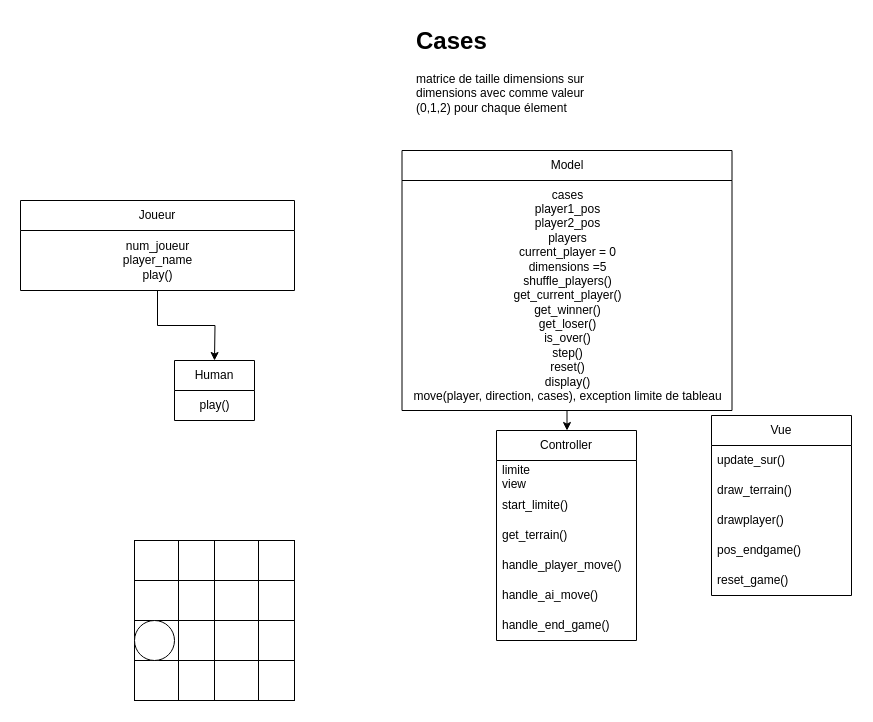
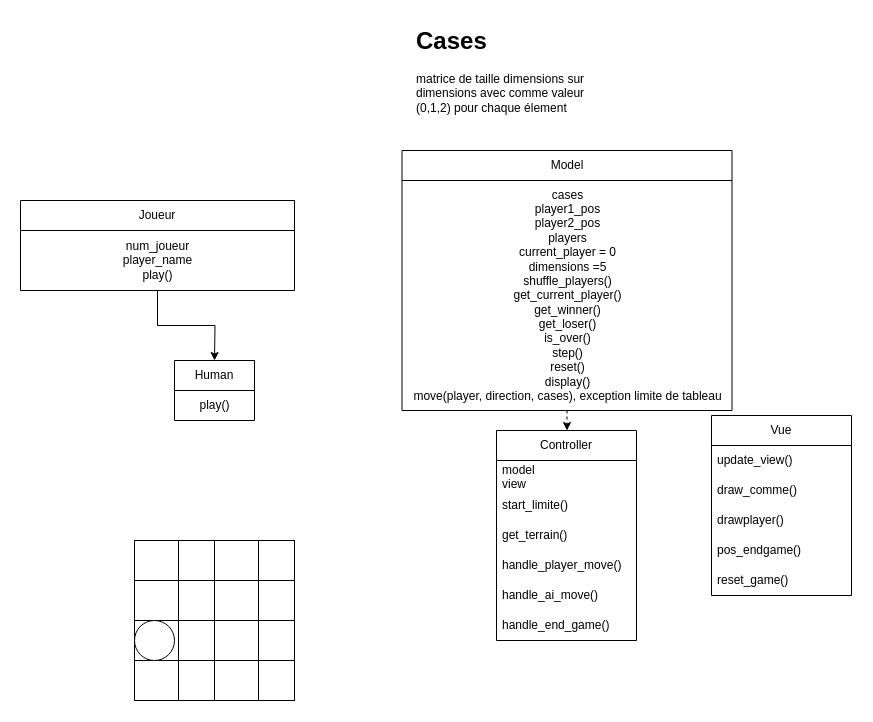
- <mxCell id="26" style="edgeStyle=orthogonalEdgeStyle;rounded=0;orthogonalLoop=1;jettySize=auto;html=1;" edge="1" parent="1" source="15" target="2"><mxGeometry relative="1" as="geometry"><mxPoint x="484" y="215" as="sourcePoint" /><mxPoint x="414" y="510" as="targetPoint" /></mxGeometry></mxCell>
+ <mxCell id="26" style="edgeStyle=orthogonalEdgeStyle;rounded=0;orthogonalLoop=1;jettySize=auto;html=1;dashed=1;" edge="1" parent="1" source="15" target="2"><mxGeometry relative="1" as="geometry"><mxPoint x="484" y="215" as="sourcePoint" /><mxPoint x="414" y="510" as="targetPoint" /></mxGeometry></mxCell>
- <mxCell id="10" value="update_sur()" style="text;strokeColor=none;fillColor=none;align=left;verticalAlign=middle;spacingLeft=4;spacingRight=4;overflow=hidden;points=[[0,0.5],[1,0.5]];portConstraint=eastwest;rotatable=0;whiteSpace=wrap;html=1;" vertex="1" parent="9"><mxGeometry y="30" width="140" height="30" as="geometry" /></mxCell>
+ <mxCell id="10" value="update_view()" style="text;strokeColor=none;fillColor=none;align=left;verticalAlign=middle;spacingLeft=4;spacingRight=4;overflow=hidden;points=[[0,0.5],[1,0.5]];portConstraint=eastwest;rotatable=0;whiteSpace=wrap;html=1;" vertex="1" parent="9"><mxGeometry y="30" width="140" height="30" as="geometry" /></mxCell>
- <mxCell id="3" value="limite&lt;div&gt;view&lt;/div&gt;" style="text;strokeColor=none;fillColor=none;align=left;verticalAlign=middle;spacingLeft=4;spacingRight=4;overflow=hidden;points=[[0,0.5],[1,0.5]];portConstraint=eastwest;rotatable=0;whiteSpace=wrap;html=1;" vertex="1" parent="2"><mxGeometry y="30" width="140" height="30" as="geometry" /></mxCell>
+ <mxCell id="3" value="model&lt;div&gt;view&lt;/div&gt;" style="text;strokeColor=none;fillColor=none;align=left;verticalAlign=middle;spacingLeft=4;spacingRight=4;overflow=hidden;points=[[0,0.5],[1,0.5]];portConstraint=eastwest;rotatable=0;whiteSpace=wrap;html=1;" vertex="1" parent="2"><mxGeometry y="30" width="140" height="30" as="geometry" /></mxCell>
- <mxCell id="11" value="draw_terrain()" style="text;strokeColor=none;fillColor=none;align=left;verticalAlign=middle;spacingLeft=4;spacingRight=4;overflow=hidden;points=[[0,0.5],[1,0.5]];portConstraint=eastwest;rotatable=0;whiteSpace=wrap;html=1;" vertex="1" parent="9"><mxGeometry y="60" width="140" height="30" as="geometry" /></mxCell>
+ <mxCell id="11" value="draw_comme()" style="text;strokeColor=none;fillColor=none;align=left;verticalAlign=middle;spacingLeft=4;spacingRight=4;overflow=hidden;points=[[0,0.5],[1,0.5]];portConstraint=eastwest;rotatable=0;whiteSpace=wrap;html=1;" vertex="1" parent="9"><mxGeometry y="60" width="140" height="30" as="geometry" /></mxCell>
